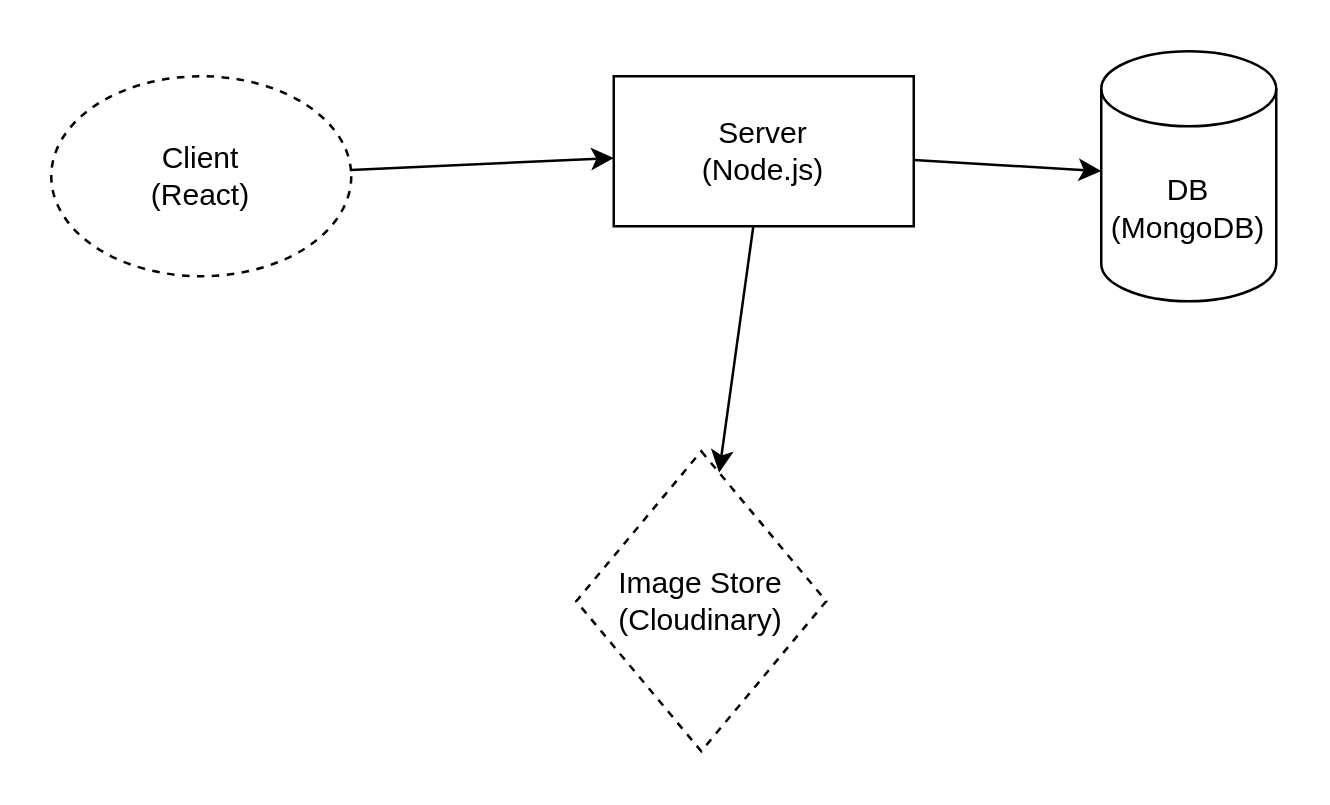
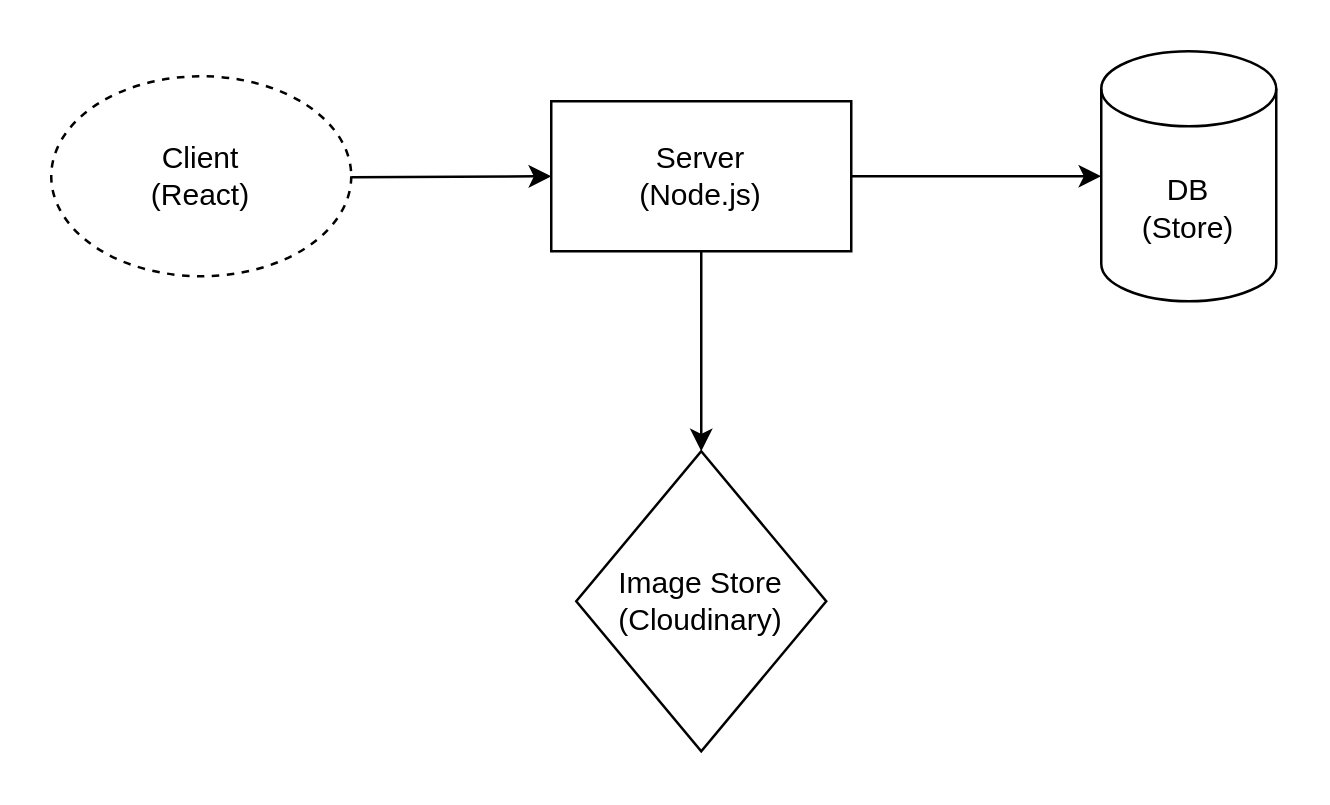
- <mxCell id="6" value="Server&lt;div&gt;(Node.js)&lt;/div&gt;" style="whiteSpace=wrap;html=1;" vertex="1" parent="1"><mxGeometry x="245" y="30" width="120" height="60" as="geometry" /></mxCell>
+ <mxCell id="6" value="Server&lt;div&gt;(Node.js)&lt;/div&gt;" style="whiteSpace=wrap;html=1;" vertex="1" parent="1"><mxGeometry x="220" y="40" width="120" height="60" as="geometry" /></mxCell>
- <mxCell id="7" value="DB&lt;div&gt;(MongoDB)&lt;/div&gt;" style="shape=cylinder3;whiteSpace=wrap;html=1;boundedLbl=1;backgroundOutline=1;size=15;" vertex="1" parent="1"><mxGeometry x="440" y="20" width="70" height="100" as="geometry" /></mxCell>
+ <mxCell id="7" value="DB&lt;div&gt;(Store)&lt;/div&gt;" style="shape=cylinder3;whiteSpace=wrap;html=1;boundedLbl=1;backgroundOutline=1;size=15;" vertex="1" parent="1"><mxGeometry x="440" y="20" width="70" height="100" as="geometry" /></mxCell>
- <mxCell id="8" value="Image Store&lt;div&gt;(Cloudinary)&lt;/div&gt;" style="rhombus;whiteSpace=wrap;html=1;dashed=1;" vertex="1" parent="1"><mxGeometry x="230" y="180" width="100" height="120" as="geometry" /></mxCell>
+ <mxCell id="8" value="Image Store&lt;div&gt;(Cloudinary)&lt;/div&gt;" style="rhombus;whiteSpace=wrap;html=1;" vertex="1" parent="1"><mxGeometry x="230" y="180" width="100" height="120" as="geometry" /></mxCell>
